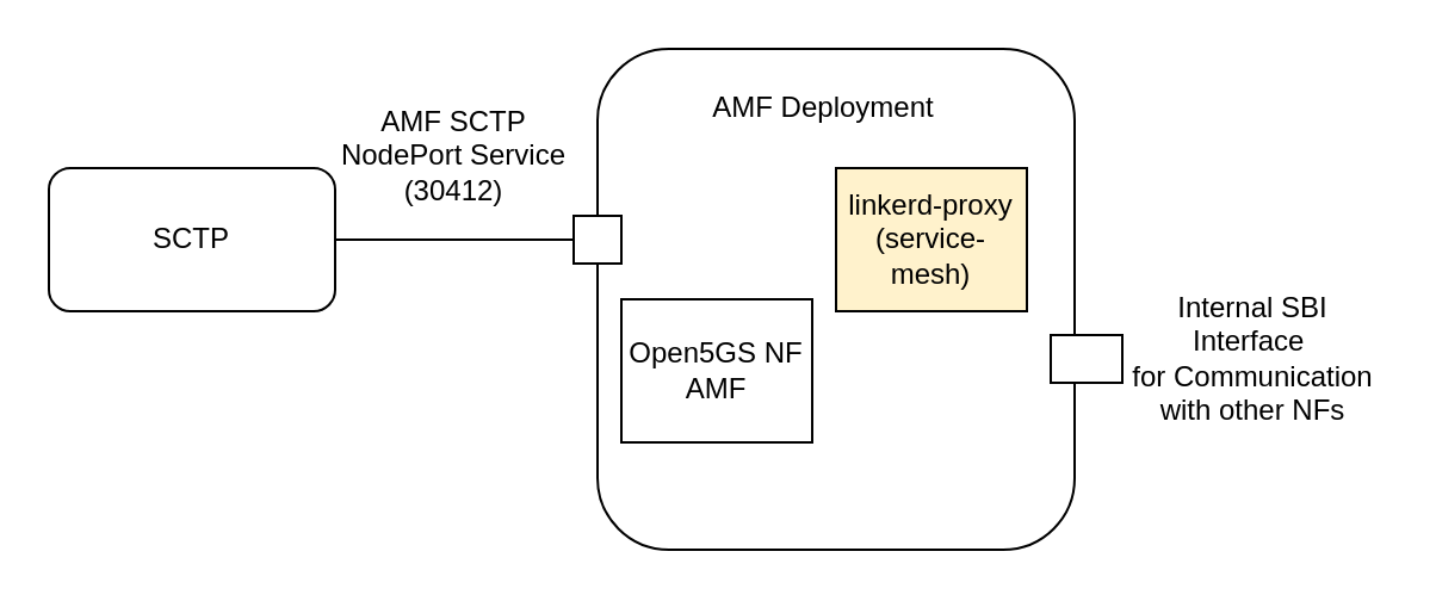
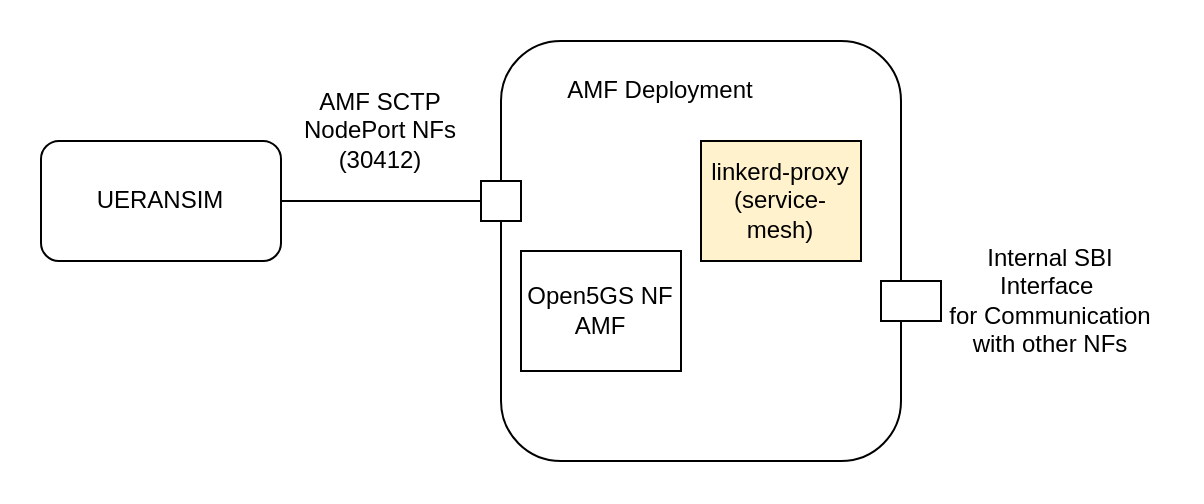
- <mxCell id="3" value="AMF Deployment" style="text;html=1;strokeColor=none;fillColor=none;align=center;verticalAlign=middle;whiteSpace=wrap;rounded=0;" vertex="1" parent="1"><mxGeometry x="280" y="30" width="130" height="30" as="geometry" /></mxCell>
+ <mxCell id="3" value="AMF Deployment" style="text;html=1;strokeColor=none;fillColor=none;align=center;verticalAlign=middle;whiteSpace=wrap;rounded=0;" vertex="1" parent="1"><mxGeometry x="265" y="30" width="130" height="30" as="geometry" /></mxCell>
- <mxCell id="7" value="AMF SCTP NodePort Service&lt;br&gt;(30412)" style="text;html=1;strokeColor=none;fillColor=none;align=center;verticalAlign=middle;whiteSpace=wrap;rounded=0;" vertex="1" parent="1"><mxGeometry x="140" y="40" width="100" height="50" as="geometry" /></mxCell>
+ <mxCell id="7" value="AMF SCTP NodePort NFs&lt;br&gt;(30412)" style="text;html=1;strokeColor=none;fillColor=none;align=center;verticalAlign=middle;whiteSpace=wrap;rounded=0;" vertex="1" parent="1"><mxGeometry x="140" y="40" width="100" height="50" as="geometry" /></mxCell>
- <mxCell id="10" value="SCTP" style="rounded=1;whiteSpace=wrap;html=1;" vertex="1" parent="1"><mxGeometry x="20" y="70" width="120" height="60" as="geometry" /></mxCell>
+ <mxCell id="10" value="UERANSIM" style="rounded=1;whiteSpace=wrap;html=1;" vertex="1" parent="1"><mxGeometry x="20" y="70" width="120" height="60" as="geometry" /></mxCell>
